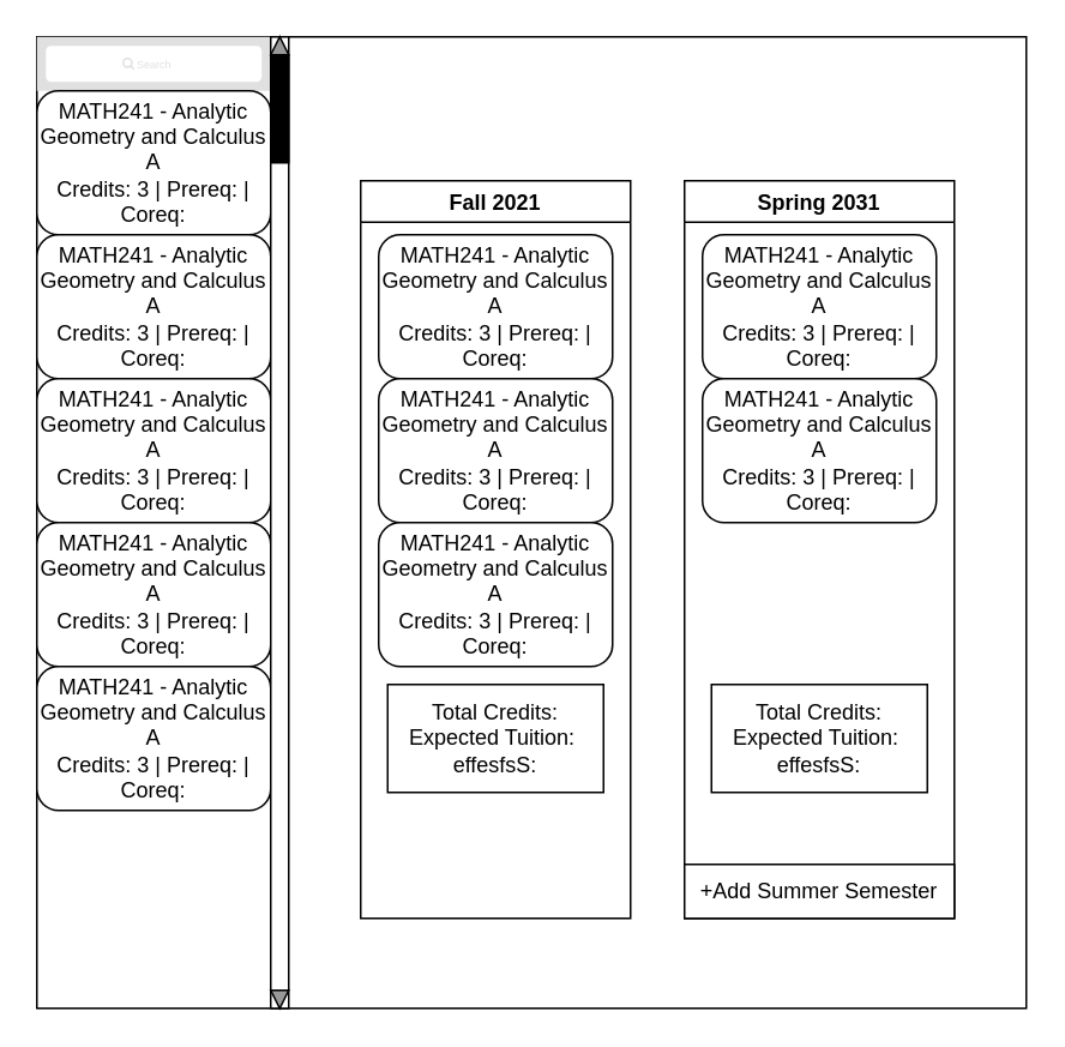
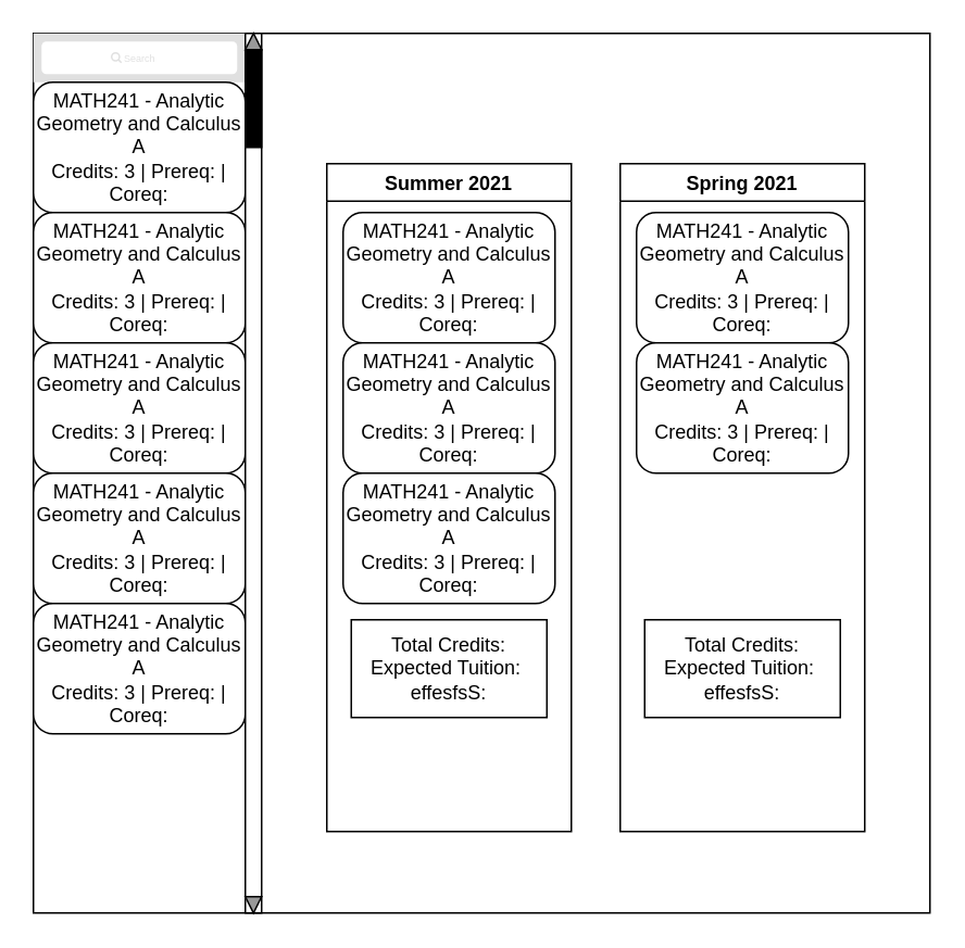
- <mxCell id="11" value="Fall 2021" style="swimlane;" vertex="1" parent="2"><mxGeometry x="180" y="80" width="150" height="410" as="geometry" /></mxCell>
+ <mxCell id="11" value="Summer 2021" style="swimlane;" vertex="1" parent="2"><mxGeometry x="180" y="80" width="150" height="410" as="geometry" /></mxCell>
- <mxCell id="16" value="Spring 2031" style="swimlane;" vertex="1" parent="2"><mxGeometry x="360" y="80" width="150" height="410" as="geometry" /></mxCell>
+ <mxCell id="16" value="Spring 2021" style="swimlane;" vertex="1" parent="2"><mxGeometry x="360" y="80" width="150" height="410" as="geometry" /></mxCell>
- <mxCell id="20" value="+Add Summer Semester" style="rounded=0;whiteSpace=wrap;html=1;" vertex="1" parent="16"><mxGeometry y="380" width="150" height="30" as="geometry" /></mxCell>
